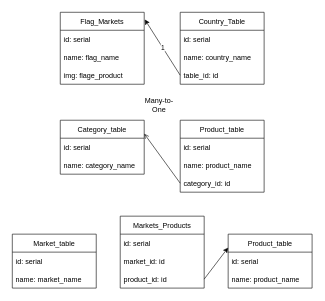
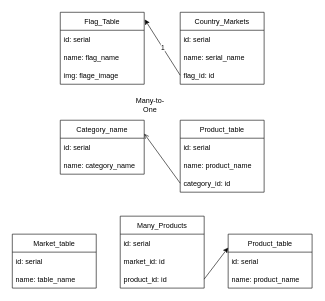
- <mxCell id="6" value="Flag_Markets" style="swimlane;fontStyle=0;childLayout=stackLayout;horizontal=1;startSize=30;horizontalStack=0;resizeParent=1;resizeParentMax=0;resizeLast=0;collapsible=1;marginBottom=0;" vertex="1" parent="1"><mxGeometry x="100" y="20" width="140" height="120" as="geometry" /></mxCell>
+ <mxCell id="6" value="Flag_Table" style="swimlane;fontStyle=0;childLayout=stackLayout;horizontal=1;startSize=30;horizontalStack=0;resizeParent=1;resizeParentMax=0;resizeLast=0;collapsible=1;marginBottom=0;" vertex="1" parent="1"><mxGeometry x="100" y="20" width="140" height="120" as="geometry" /></mxCell>
- <mxCell id="2" value="Country_Table" style="swimlane;fontStyle=0;childLayout=stackLayout;horizontal=1;startSize=30;horizontalStack=0;resizeParent=1;resizeParentMax=0;resizeLast=0;collapsible=1;marginBottom=0;" vertex="1" parent="1"><mxGeometry x="300" y="20" width="140" height="120" as="geometry" /></mxCell>
+ <mxCell id="2" value="Country_Markets" style="swimlane;fontStyle=0;childLayout=stackLayout;horizontal=1;startSize=30;horizontalStack=0;resizeParent=1;resizeParentMax=0;resizeLast=0;collapsible=1;marginBottom=0;" vertex="1" parent="1"><mxGeometry x="300" y="20" width="140" height="120" as="geometry" /></mxCell>
- <mxCell id="4" value="name: country_name" style="text;strokeColor=none;fillColor=none;align=left;verticalAlign=middle;spacingLeft=4;spacingRight=4;overflow=hidden;points=[[0,0.5],[1,0.5]];portConstraint=eastwest;rotatable=0;" vertex="1" parent="2"><mxGeometry y="60" width="140" height="30" as="geometry" /></mxCell>
+ <mxCell id="4" value="name: serial_name" style="text;strokeColor=none;fillColor=none;align=left;verticalAlign=middle;spacingLeft=4;spacingRight=4;overflow=hidden;points=[[0,0.5],[1,0.5]];portConstraint=eastwest;rotatable=0;" vertex="1" parent="2"><mxGeometry y="60" width="140" height="30" as="geometry" /></mxCell>
- <mxCell id="9" value="img: flage_product" style="text;strokeColor=none;fillColor=none;align=left;verticalAlign=middle;spacingLeft=4;spacingRight=4;overflow=hidden;points=[[0,0.5],[1,0.5]];portConstraint=eastwest;rotatable=0;" vertex="1" parent="6"><mxGeometry y="90" width="140" height="30" as="geometry" /></mxCell>
+ <mxCell id="9" value="img: flage_image" style="text;strokeColor=none;fillColor=none;align=left;verticalAlign=middle;spacingLeft=4;spacingRight=4;overflow=hidden;points=[[0,0.5],[1,0.5]];portConstraint=eastwest;rotatable=0;" vertex="1" parent="6"><mxGeometry y="90" width="140" height="30" as="geometry" /></mxCell>
- <mxCell id="5" value="table_id: id" style="text;strokeColor=none;fillColor=none;align=left;verticalAlign=middle;spacingLeft=4;spacingRight=4;overflow=hidden;points=[[0,0.5],[1,0.5]];portConstraint=eastwest;rotatable=0;" vertex="1" parent="2"><mxGeometry y="90" width="140" height="30" as="geometry" /></mxCell>
+ <mxCell id="5" value="flag_id: id" style="text;strokeColor=none;fillColor=none;align=left;verticalAlign=middle;spacingLeft=4;spacingRight=4;overflow=hidden;points=[[0,0.5],[1,0.5]];portConstraint=eastwest;rotatable=0;" vertex="1" parent="2"><mxGeometry y="90" width="140" height="30" as="geometry" /></mxCell>
- <mxCell id="19" value="&lt;div&gt;Many-to-One&lt;/div&gt;" style="text;html=1;strokeColor=none;fillColor=none;align=center;verticalAlign=middle;whiteSpace=wrap;rounded=0;" vertex="1" parent="1"><mxGeometry x="230" y="160" width="70" height="30" as="geometry" /></mxCell>
+ <mxCell id="19" value="&lt;div&gt;Many-to-One&lt;/div&gt;" style="text;html=1;strokeColor=none;fillColor=none;align=center;verticalAlign=middle;whiteSpace=wrap;rounded=0;" vertex="1" parent="1"><mxGeometry x="215" y="160" width="70" height="30" as="geometry" /></mxCell>
- <mxCell id="15" value="Category_table" style="swimlane;fontStyle=0;childLayout=stackLayout;horizontal=1;startSize=30;horizontalStack=0;resizeParent=1;resizeParentMax=0;resizeLast=0;collapsible=1;marginBottom=0;" vertex="1" parent="1"><mxGeometry x="100" y="200" width="140" height="90" as="geometry" /></mxCell>
+ <mxCell id="15" value="Category_name" style="swimlane;fontStyle=0;childLayout=stackLayout;horizontal=1;startSize=30;horizontalStack=0;resizeParent=1;resizeParentMax=0;resizeLast=0;collapsible=1;marginBottom=0;" vertex="1" parent="1"><mxGeometry x="100" y="200" width="140" height="90" as="geometry" /></mxCell>
- <mxCell id="20" value="Markets_Products" style="swimlane;fontStyle=0;childLayout=stackLayout;horizontal=1;startSize=30;horizontalStack=0;resizeParent=1;resizeParentMax=0;resizeLast=0;collapsible=1;marginBottom=0;" vertex="1" parent="1"><mxGeometry x="200" y="360" width="140" height="120" as="geometry" /></mxCell>
+ <mxCell id="20" value="Many_Products" style="swimlane;fontStyle=0;childLayout=stackLayout;horizontal=1;startSize=30;horizontalStack=0;resizeParent=1;resizeParentMax=0;resizeLast=0;collapsible=1;marginBottom=0;" vertex="1" parent="1"><mxGeometry x="200" y="360" width="140" height="120" as="geometry" /></mxCell>
- <mxCell id="29" value="name: market_name" style="text;strokeColor=none;fillColor=none;align=left;verticalAlign=middle;spacingLeft=4;spacingRight=4;overflow=hidden;points=[[0,0.5],[1,0.5]];portConstraint=eastwest;rotatable=0;" vertex="1" parent="27"><mxGeometry y="60" width="140" height="30" as="geometry" /></mxCell>
+ <mxCell id="29" value="name: table_name" style="text;strokeColor=none;fillColor=none;align=left;verticalAlign=middle;spacingLeft=4;spacingRight=4;overflow=hidden;points=[[0,0.5],[1,0.5]];portConstraint=eastwest;rotatable=0;" vertex="1" parent="27"><mxGeometry y="60" width="140" height="30" as="geometry" /></mxCell>
